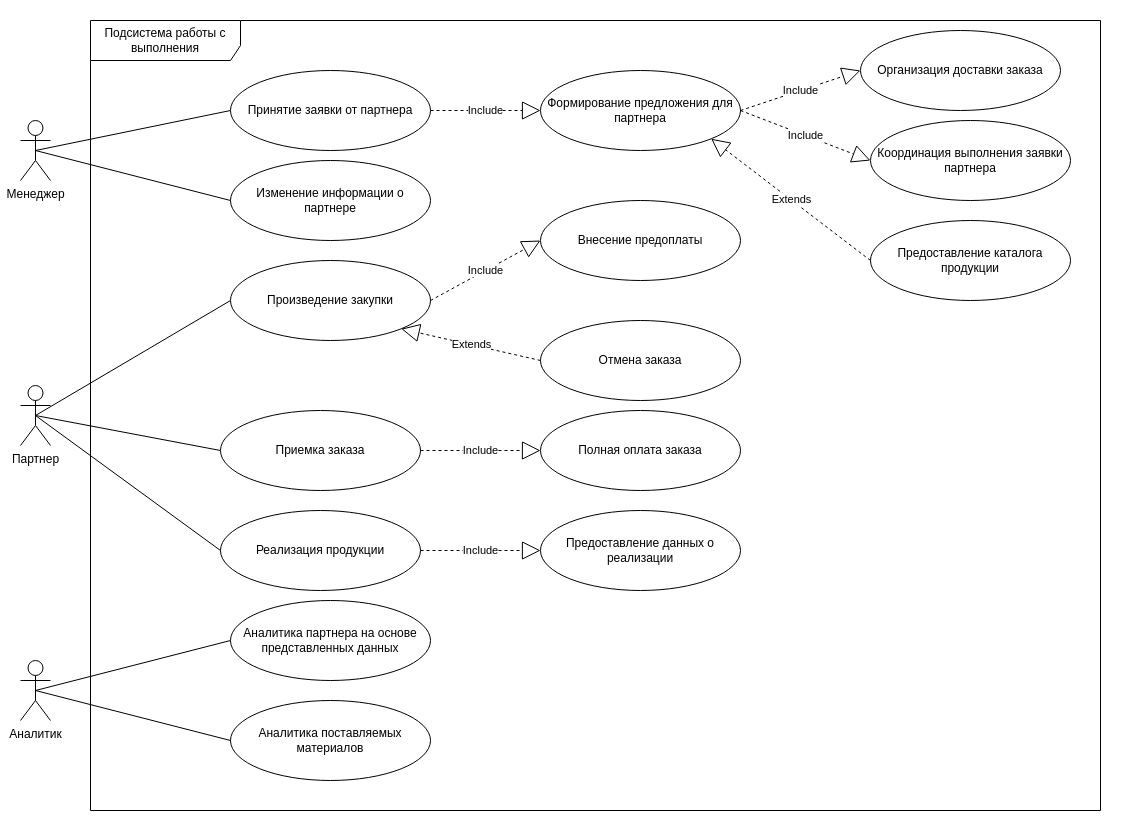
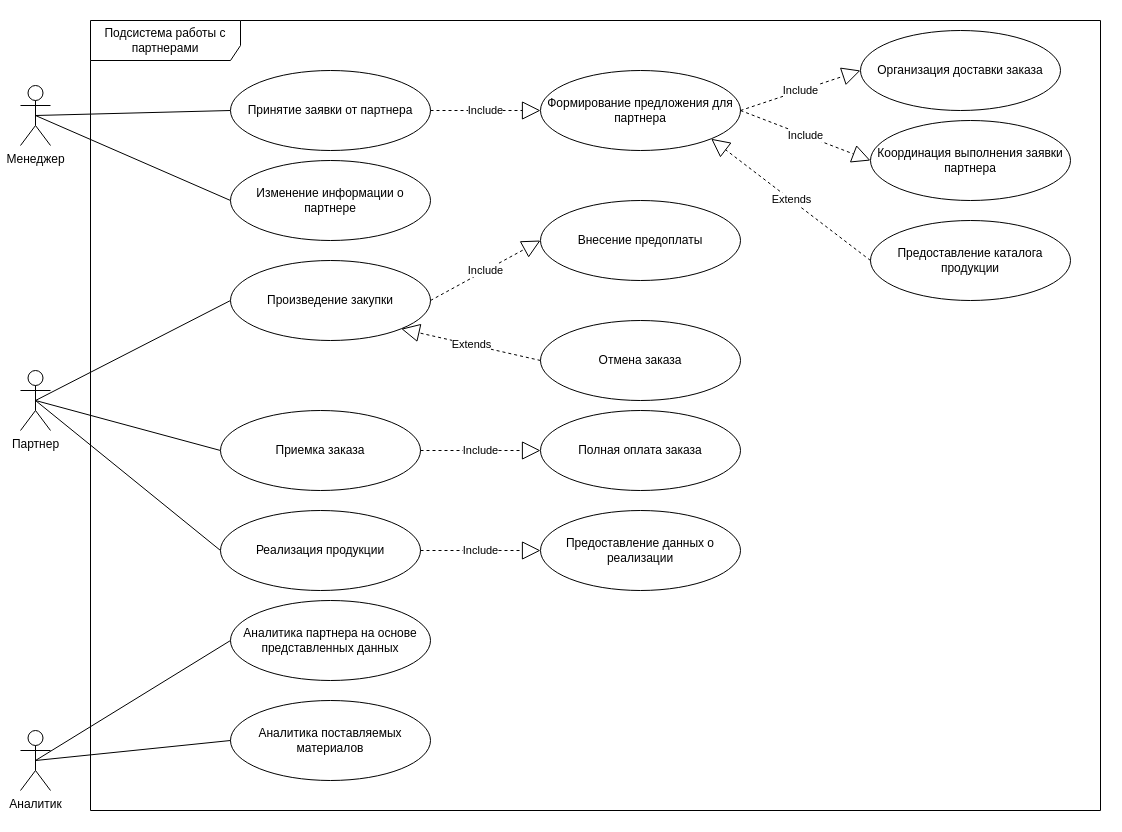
- <mxCell id="35" value="Подсистема работы с выполнения" style="shape=umlFrame;whiteSpace=wrap;html=1;pointerEvents=0;width=150;height=40;" vertex="1" parent="1"><mxGeometry x="90" y="20" width="1010" height="790" as="geometry" /></mxCell>
+ <mxCell id="35" value="Подсистема работы с партнерами" style="shape=umlFrame;whiteSpace=wrap;html=1;pointerEvents=0;width=150;height=40;" vertex="1" parent="1"><mxGeometry x="90" y="20" width="1010" height="790" as="geometry" /></mxCell>
- <mxCell id="4" value="Менеджер" style="shape=umlActor;verticalLabelPosition=bottom;verticalAlign=top;html=1;outlineConnect=0;" vertex="1" parent="1"><mxGeometry x="20" y="120" width="30" height="60" as="geometry" /></mxCell>
+ <mxCell id="4" value="Менеджер" style="shape=umlActor;verticalLabelPosition=bottom;verticalAlign=top;html=1;outlineConnect=0;" vertex="1" parent="1"><mxGeometry x="20" y="85" width="30" height="60" as="geometry" /></mxCell>
- <mxCell id="8" value="Партнер" style="shape=umlActor;verticalLabelPosition=bottom;verticalAlign=top;html=1;outlineConnect=0;" vertex="1" parent="1"><mxGeometry x="20" y="385" width="30" height="60" as="geometry" /></mxCell>
+ <mxCell id="8" value="Партнер" style="shape=umlActor;verticalLabelPosition=bottom;verticalAlign=top;html=1;outlineConnect=0;" vertex="1" parent="1"><mxGeometry x="20" y="370" width="30" height="60" as="geometry" /></mxCell>
- <mxCell id="10" value="Аналитик" style="shape=umlActor;verticalLabelPosition=bottom;verticalAlign=top;html=1;outlineConnect=0;" vertex="1" parent="1"><mxGeometry x="20" y="660" width="30" height="60" as="geometry" /></mxCell>
+ <mxCell id="10" value="Аналитик" style="shape=umlActor;verticalLabelPosition=bottom;verticalAlign=top;html=1;outlineConnect=0;" vertex="1" parent="1"><mxGeometry x="20" y="730" width="30" height="60" as="geometry" /></mxCell>
